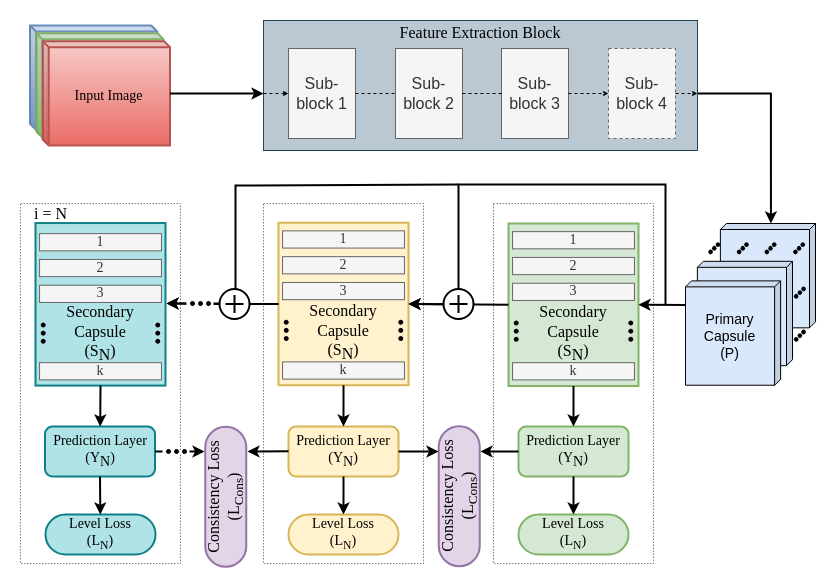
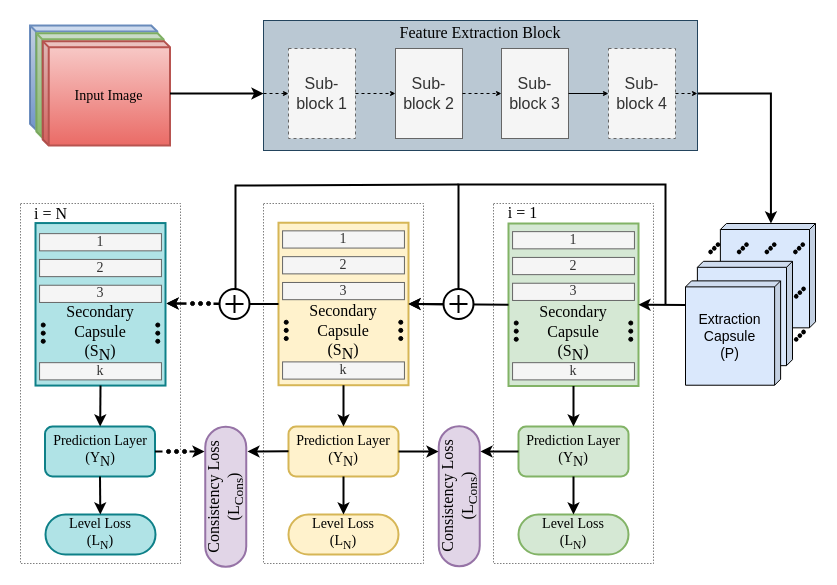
- <mxCell id="120" value="Sub-block 1" style="rounded=0;whiteSpace=wrap;html=1;strokeWidth=1;fontSize=16;fillColor=#f5f5f5;strokeColor=#666666;fontColor=#333333;" vertex="1" parent="118"><mxGeometry x="25" y="28" width="67" height="90" as="geometry" /></mxCell>
+ <mxCell id="120" value="Sub-block 1" style="rounded=0;whiteSpace=wrap;html=1;strokeWidth=1;fontSize=16;fillColor=#f5f5f5;strokeColor=#666666;fontColor=#333333;dashed=1;" vertex="1" parent="118"><mxGeometry x="25" y="28" width="67" height="90" as="geometry" /></mxCell>
- <mxCell id="125" value="" style="endArrow=none;html=1;rounded=0;strokeColor=#000000;strokeWidth=1;fontFamily=Times New Roman;fontSize=16;endSize=3;startSize=3;dashed=1;exitX=1;exitY=0.5;exitDx=0;exitDy=0;entryX=0;entryY=0.5;entryDx=0;entryDy=0;" edge="1" parent="118" source="120" target="121"><mxGeometry width="50" height="50" relative="1" as="geometry"><mxPoint x="95" y="74" as="sourcePoint" /><mxPoint x="120" y="74" as="targetPoint" /></mxGeometry></mxCell>
+ <mxCell id="125" value="" style="endArrow=classic;html=1;rounded=0;strokeColor=#000000;strokeWidth=1;fontFamily=Times New Roman;fontSize=16;endSize=3;startSize=3;dashed=1;exitX=1;exitY=0.5;exitDx=0;exitDy=0;entryX=0;entryY=0.5;entryDx=0;entryDy=0;" edge="1" parent="118" source="120" target="121"><mxGeometry width="50" height="50" relative="1" as="geometry"><mxPoint x="95" y="74" as="sourcePoint" /><mxPoint x="120" y="74" as="targetPoint" /></mxGeometry></mxCell>
- <mxCell id="126" value="" style="endArrow=none;html=1;rounded=0;strokeColor=#000000;strokeWidth=1;fontFamily=Times New Roman;fontSize=16;endSize=3;startSize=3;dashed=1;exitX=1;exitY=0.5;exitDx=0;exitDy=0;entryX=0;entryY=0.5;entryDx=0;entryDy=0;" edge="1" parent="118" source="121" target="122"><mxGeometry width="50" height="50" relative="1" as="geometry"><mxPoint x="200" y="77" as="sourcePoint" /><mxPoint x="240" y="77" as="targetPoint" /></mxGeometry></mxCell>
+ <mxCell id="126" value="" style="endArrow=classic;html=1;rounded=0;strokeColor=#000000;strokeWidth=1;fontFamily=Times New Roman;fontSize=16;endSize=3;startSize=3;dashed=1;exitX=1;exitY=0.5;exitDx=0;exitDy=0;entryX=0;entryY=0.5;entryDx=0;entryDy=0;" edge="1" parent="118" source="121" target="122"><mxGeometry width="50" height="50" relative="1" as="geometry"><mxPoint x="200" y="77" as="sourcePoint" /><mxPoint x="240" y="77" as="targetPoint" /></mxGeometry></mxCell>
- <mxCell id="127" value="" style="endArrow=classic;html=1;rounded=0;strokeColor=#000000;strokeWidth=1;fontFamily=Times New Roman;fontSize=16;endSize=3;startSize=3;dashed=1;exitX=1;exitY=0.5;exitDx=0;exitDy=0;entryX=0;entryY=0.5;entryDx=0;entryDy=0;" edge="1" parent="118" source="122" target="123"><mxGeometry width="50" height="50" relative="1" as="geometry"><mxPoint x="307.0" y="75" as="sourcePoint" /><mxPoint x="346" y="75" as="targetPoint" /></mxGeometry></mxCell>
+ <mxCell id="127" value="" style="endArrow=classic;html=1;rounded=0;strokeColor=#000000;strokeWidth=1;fontFamily=Times New Roman;fontSize=16;endSize=3;startSize=3;dashed=0;exitX=1;exitY=0.5;exitDx=0;exitDy=0;entryX=0;entryY=0.5;entryDx=0;entryDy=0;" edge="1" parent="118" source="122" target="123"><mxGeometry width="50" height="50" relative="1" as="geometry"><mxPoint x="307.0" y="75" as="sourcePoint" /><mxPoint x="346" y="75" as="targetPoint" /></mxGeometry></mxCell>
+ <mxCell id="129" value="i = 1" style="text;html=1;strokeColor=none;fillColor=none;align=center;verticalAlign=middle;whiteSpace=wrap;rounded=0;fontSize=16;fontFamily=Times New Roman;" vertex="1" parent="1"><mxGeometry x="492" y="202.23" width="61" height="20" as="geometry" /></mxCell>
- <mxCell id="54" value="Primary Capsule&lt;br&gt;(P)" style="shape=cube;whiteSpace=wrap;html=1;boundedLbl=1;backgroundOutline=1;darkOpacity=0.05;darkOpacity2=0.1;rounded=0;shadow=0;glass=0;sketch=0;strokeColor=default;strokeWidth=1;size=6;flipV=0;flipH=1;fillColor=#dae8fc;movable=1;resizable=1;rotatable=1;deletable=1;editable=1;connectable=1;fontSize=14;points=[[0,0.06,0,0,0],[0,0.26,0,0,0],[0,1,0,0,0],[0.03,0.03,0,0,0],[0.06,0,0,0,0],[0.47,1,0,0,0],[0.54,0,0,0,0],[0.94,1,0,0,0],[0.97,0.97,0,0,0],[1,0,0,0,0],[1,0.47,0,0,0],[1,0.94,0,0,0]];" vertex="1" parent="51"><mxGeometry y="57.388" width="95.122" height="104.342" as="geometry" /></mxCell>
+ <mxCell id="54" value="Extraction Capsule&lt;br&gt;(P)" style="shape=cube;whiteSpace=wrap;html=1;boundedLbl=1;backgroundOutline=1;darkOpacity=0.05;darkOpacity2=0.1;rounded=0;shadow=0;glass=0;sketch=0;strokeColor=default;strokeWidth=1;size=6;flipV=0;flipH=1;fillColor=#dae8fc;movable=1;resizable=1;rotatable=1;deletable=1;editable=1;connectable=1;fontSize=14;points=[[0,0.06,0,0,0],[0,0.26,0,0,0],[0,1,0,0,0],[0.03,0.03,0,0,0],[0.06,0,0,0,0],[0.47,1,0,0,0],[0.54,0,0,0,0],[0.94,1,0,0,0],[0.97,0.97,0,0,0],[1,0,0,0,0],[1,0.47,0,0,0],[1,0.94,0,0,0]];" vertex="1" parent="51"><mxGeometry y="57.388" width="95.122" height="104.342" as="geometry" /></mxCell>
